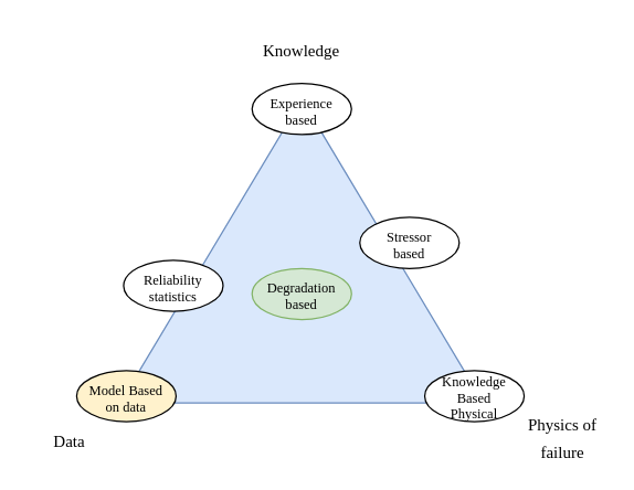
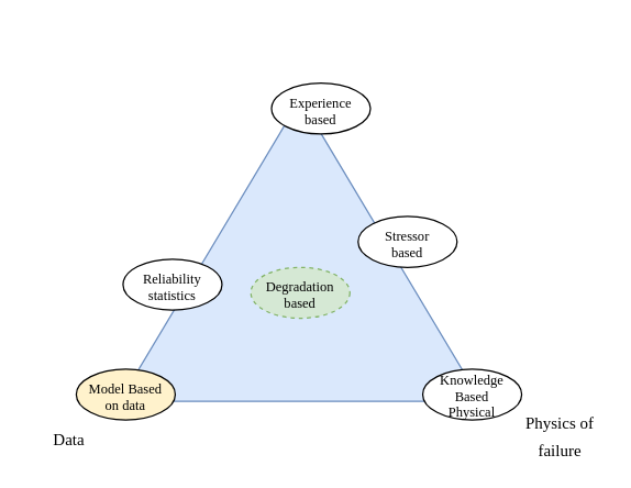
- <mxCell id="3" value="&lt;font style=&quot;font-size: 12px;&quot; data-font-src=&quot;https://cdn.jsdelivr.net/gh/dreampulse/computer-modern-web-font@master/font/Serif/&quot;&gt;Knowledge&lt;/font&gt;" style="text;html=1;strokeColor=none;fillColor=none;align=center;verticalAlign=middle;whiteSpace=wrap;rounded=0;fontSize=16;fontFamily=CMU Serif;" parent="1" vertex="1"><mxGeometry x="188" y="20" width="60" height="30" as="geometry" /></mxCell>
- <mxCell id="6" value="&lt;p style=&quot;line-height: 60%;&quot;&gt;&lt;font data-font-src=&quot;https://cdn.jsdelivr.net/gh/dreampulse/computer-modern-web-font@master/font/Serif/&quot; style=&quot;font-size: 10px;&quot;&gt;Experience&lt;br&gt;based&lt;/font&gt;&lt;/p&gt;" style="ellipse;whiteSpace=wrap;html=1;fontSize=16;fontFamily=CMU Serif;" parent="1" vertex="1"><mxGeometry x="182" y="60" width="72" height="37" as="geometry" /></mxCell>
+ <mxCell id="6" value="&lt;p style=&quot;line-height: 60%;&quot;&gt;&lt;font data-font-src=&quot;https://cdn.jsdelivr.net/gh/dreampulse/computer-modern-web-font@master/font/Serif/&quot; style=&quot;font-size: 10px;&quot;&gt;Experience&lt;br&gt;based&lt;/font&gt;&lt;/p&gt;" style="ellipse;whiteSpace=wrap;html=1;fontSize=16;fontFamily=CMU Serif;" parent="1" vertex="1"><mxGeometry x="197" y="60" width="72" height="37" as="geometry" /></mxCell>
- <mxCell id="9" value="&lt;p style=&quot;line-height: 60%;&quot;&gt;&lt;font&gt;&lt;span style=&quot;font-size: 10px;&quot;&gt;Degradation based&lt;/span&gt;&lt;/font&gt;&lt;/p&gt;" style="ellipse;whiteSpace=wrap;html=1;fontSize=16;fillColor=#d5e8d4;strokeColor=#82b366;fontFamily=CMU Serif;" parent="1" vertex="1"><mxGeometry x="182" y="194" width="72" height="37" as="geometry" /></mxCell>
+ <mxCell id="9" value="&lt;p style=&quot;line-height: 60%;&quot;&gt;&lt;font&gt;&lt;span style=&quot;font-size: 10px;&quot;&gt;Degradation based&lt;/span&gt;&lt;/font&gt;&lt;/p&gt;" style="ellipse;whiteSpace=wrap;html=1;fontSize=16;fillColor=#d5e8d4;strokeColor=#82b366;fontFamily=CMU Serif;dashed=1;" parent="1" vertex="1"><mxGeometry x="182" y="194" width="72" height="37" as="geometry" /></mxCell>
